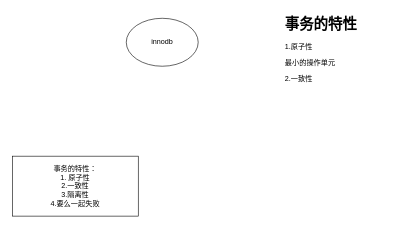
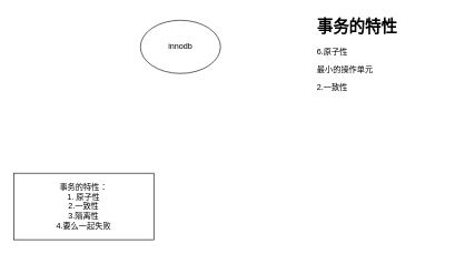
- <mxCell id="4" value="&lt;h1&gt;事务的特性&lt;br&gt;&lt;/h1&gt;&lt;p&gt;1.原子性&lt;/p&gt;&lt;p&gt;最小的操作单元&lt;/p&gt;&lt;p&gt;2.一致性&lt;/p&gt;&lt;p&gt;要么一起成功，要么一起失败。&lt;/p&gt;&lt;p&gt;3.隔离性&lt;/p&gt;&lt;p&gt;4.持久性&lt;br&gt;&lt;/p&gt;" style="text;html=1;spacing=5;spacingTop=-20;whiteSpace=wrap;overflow=hidden;rounded=0;" vertex="1" parent="1"><mxGeometry x="470" y="20" width="190" height="120" as="geometry" /></mxCell>
+ <mxCell id="4" value="&lt;h1&gt;事务的特性&lt;br&gt;&lt;/h1&gt;&lt;p&gt;6.原子性&lt;/p&gt;&lt;p&gt;最小的操作单元&lt;/p&gt;&lt;p&gt;2.一致性&lt;/p&gt;&lt;p&gt;要么一起成功，要么一起失败。&lt;/p&gt;&lt;p&gt;3.隔离性&lt;/p&gt;&lt;p&gt;4.持久性&lt;br&gt;&lt;/p&gt;" style="text;html=1;spacing=5;spacingTop=-20;whiteSpace=wrap;overflow=hidden;rounded=0;" vertex="1" parent="1"><mxGeometry x="470" y="20" width="190" height="120" as="geometry" /></mxCell>
